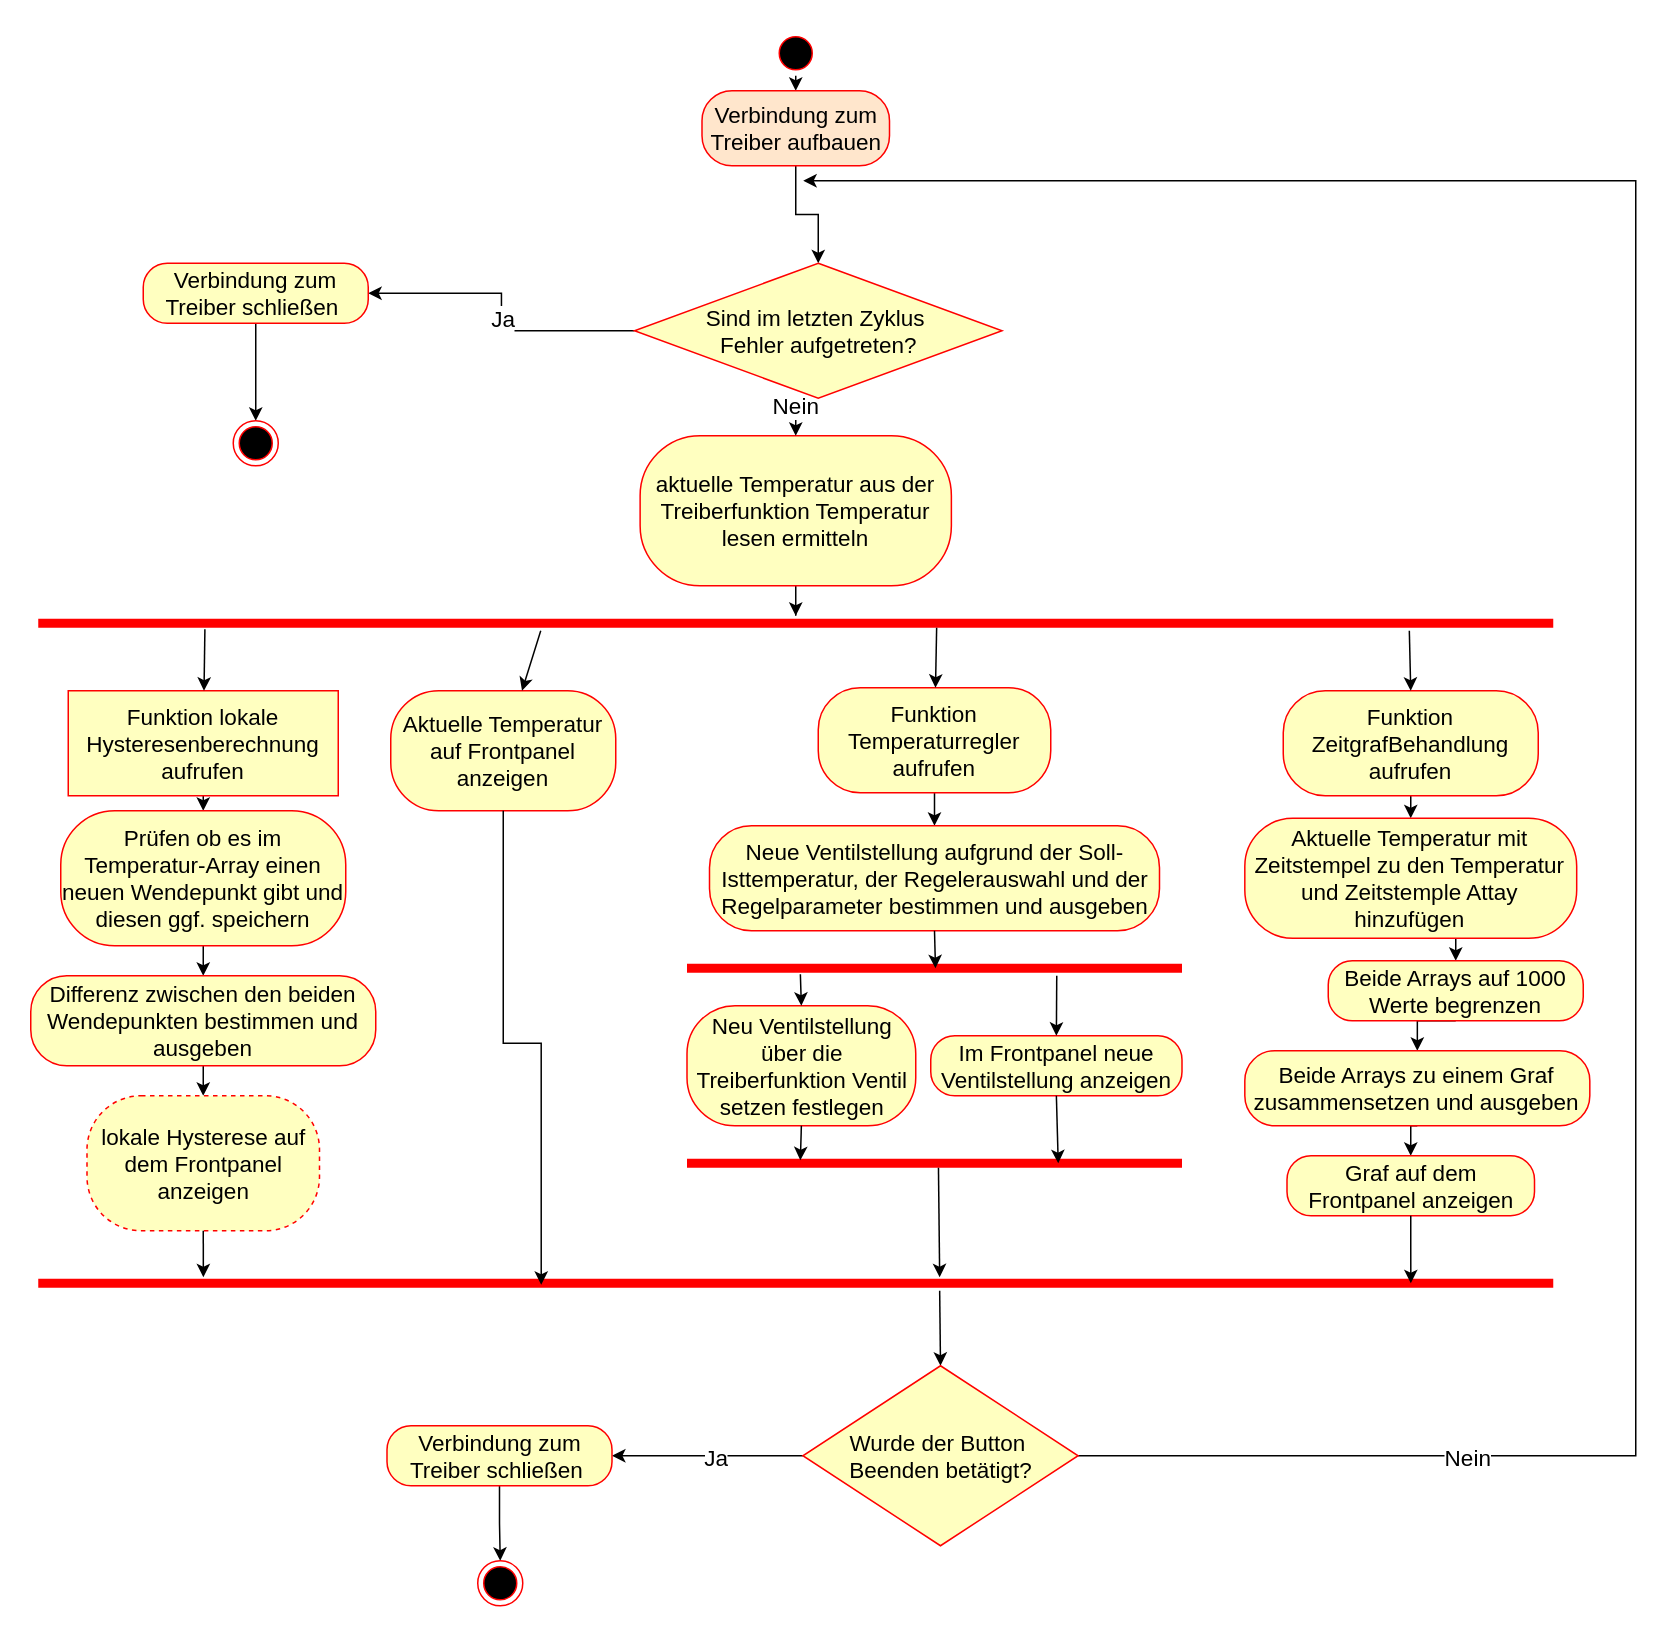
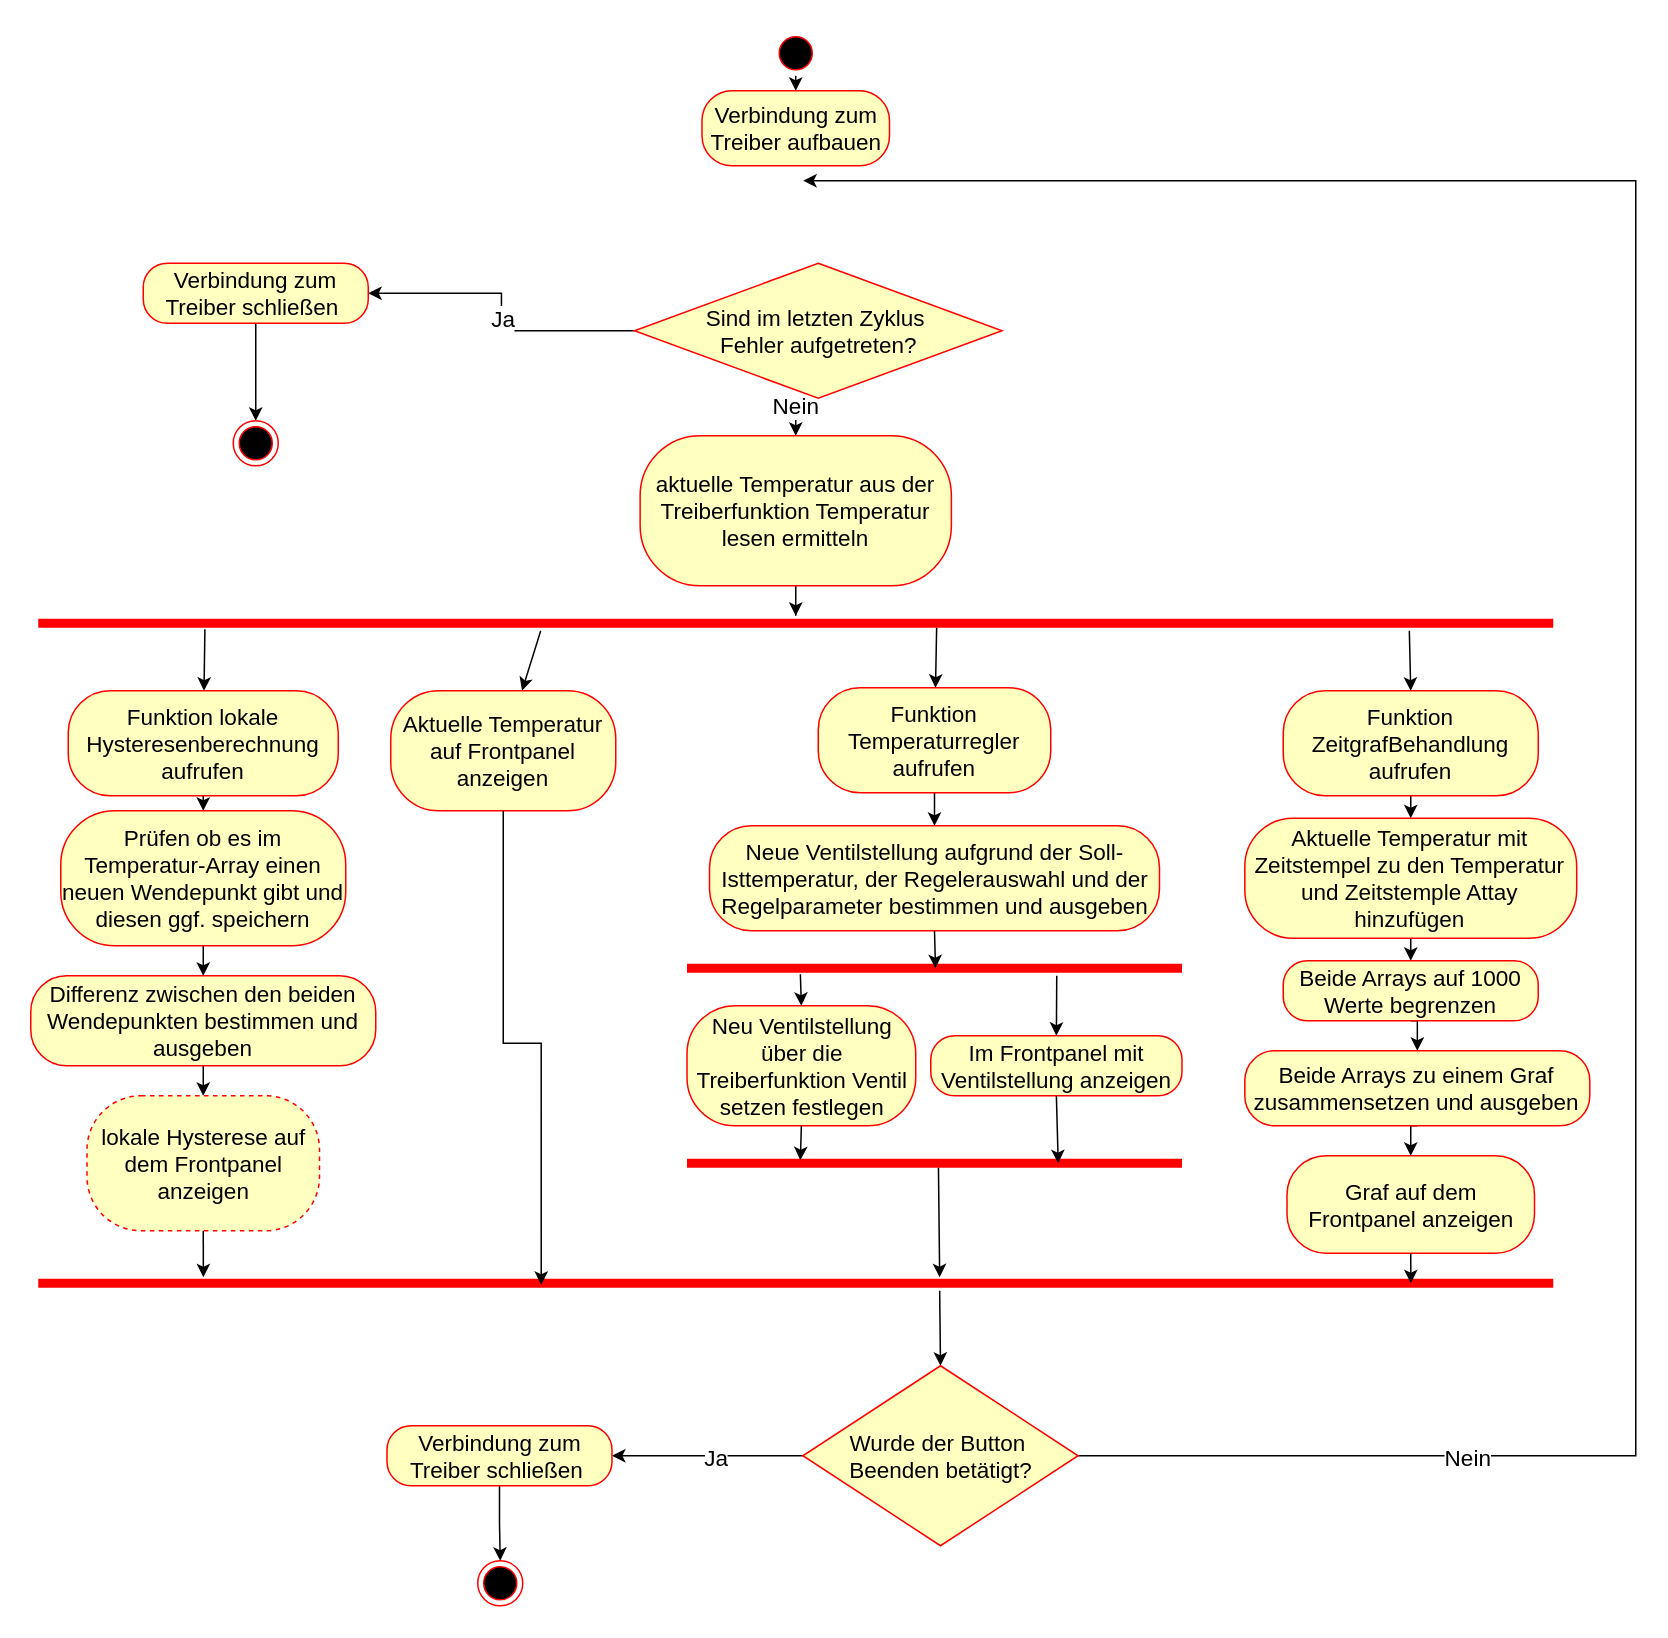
- <mxCell id="5" value="Verbindung zum Treiber aufbauen" style="rounded=1;whiteSpace=wrap;html=1;arcSize=40;fontColor=#000000;fillColor=#ffe6cc;strokeColor=#ff0000;fontSize=15;" vertex="1" parent="1"><mxGeometry x="467.5" y="60" width="125" height="50" as="geometry" /></mxCell>
+ <mxCell id="5" value="Verbindung zum Treiber aufbauen" style="rounded=1;whiteSpace=wrap;html=1;arcSize=40;fontColor=#000000;fillColor=#ffffc0;strokeColor=#ff0000;fontSize=15;" vertex="1" parent="1"><mxGeometry x="467.5" y="60" width="125" height="50" as="geometry" /></mxCell>
- <mxCell id="4" style="edgeStyle=orthogonalEdgeStyle;rounded=0;orthogonalLoop=1;jettySize=auto;html=1;exitX=0.5;exitY=1;exitDx=0;exitDy=0;entryX=0.5;entryY=0;entryDx=0;entryDy=0;fontSize=15;" edge="1" parent="1" source="5" target="53"><mxGeometry relative="1" as="geometry" /></mxCell>
- <mxCell id="9" value="Funktion lokale Hysteresenberechnung aufrufen" style="whiteSpace=wrap;html=1;arcSize=40;fontColor=#000000;fillColor=#ffffc0;strokeColor=#ff0000;fontSize=15;rounded=0;" vertex="1" parent="1"><mxGeometry x="45" y="460" width="180" height="70" as="geometry" /></mxCell>
+ <mxCell id="9" value="Funktion lokale Hysteresenberechnung aufrufen" style="rounded=1;whiteSpace=wrap;html=1;arcSize=40;fontColor=#000000;fillColor=#ffffc0;strokeColor=#ff0000;fontSize=15;" vertex="1" parent="1"><mxGeometry x="45" y="460" width="180" height="70" as="geometry" /></mxCell>
- <mxCell id="22" value="Beide Arrays auf 1000 Werte begrenzen" style="rounded=1;whiteSpace=wrap;html=1;arcSize=40;fontColor=#000000;fillColor=#ffffc0;strokeColor=#ff0000;fontSize=15;" vertex="1" parent="1"><mxGeometry x="885" y="640" width="170" height="40" as="geometry" /></mxCell>
+ <mxCell id="22" value="Beide Arrays auf 1000 Werte begrenzen" style="rounded=1;whiteSpace=wrap;html=1;arcSize=40;fontColor=#000000;fillColor=#ffffc0;strokeColor=#ff0000;fontSize=15;" vertex="1" parent="1"><mxGeometry x="855" y="640" width="170" height="40" as="geometry" /></mxCell>
- <mxCell id="27" value="Im Frontpanel neue Ventilstellung anzeigen" style="rounded=1;whiteSpace=wrap;html=1;arcSize=40;fontColor=#000000;fillColor=#ffffc0;strokeColor=#ff0000;fontSize=15;" vertex="1" parent="1"><mxGeometry x="620" y="690" width="167.5" height="40" as="geometry" /></mxCell>
+ <mxCell id="27" value="Im Frontpanel mit Ventilstellung anzeigen" style="rounded=1;whiteSpace=wrap;html=1;arcSize=40;fontColor=#000000;fillColor=#ffffc0;strokeColor=#ff0000;fontSize=15;" vertex="1" parent="1"><mxGeometry x="620" y="690" width="167.5" height="40" as="geometry" /></mxCell>
- <mxCell id="28" value="Graf auf dem Frontpanel anzeigen" style="rounded=1;whiteSpace=wrap;html=1;arcSize=40;fontColor=#000000;fillColor=#ffffc0;strokeColor=#ff0000;fontSize=15;" vertex="1" parent="1"><mxGeometry x="857.5" y="770" width="165" height="40" as="geometry" /></mxCell>
+ <mxCell id="28" value="Graf auf dem Frontpanel anzeigen" style="rounded=1;whiteSpace=wrap;html=1;arcSize=40;fontColor=#000000;fillColor=#ffffc0;strokeColor=#ff0000;fontSize=15;" vertex="1" parent="1"><mxGeometry x="857.5" y="770" width="165" height="65" as="geometry" /></mxCell>
